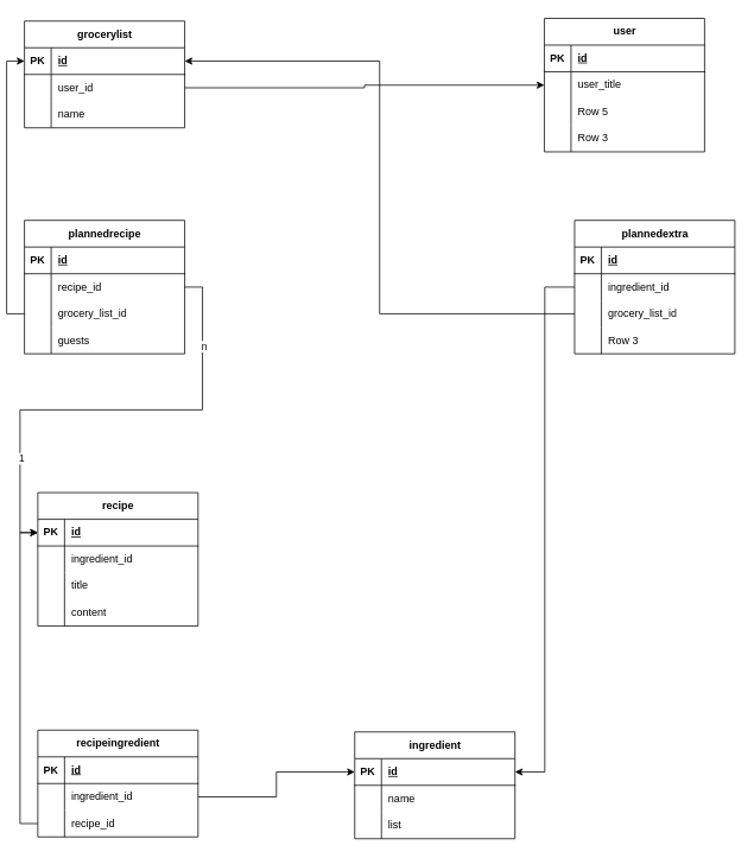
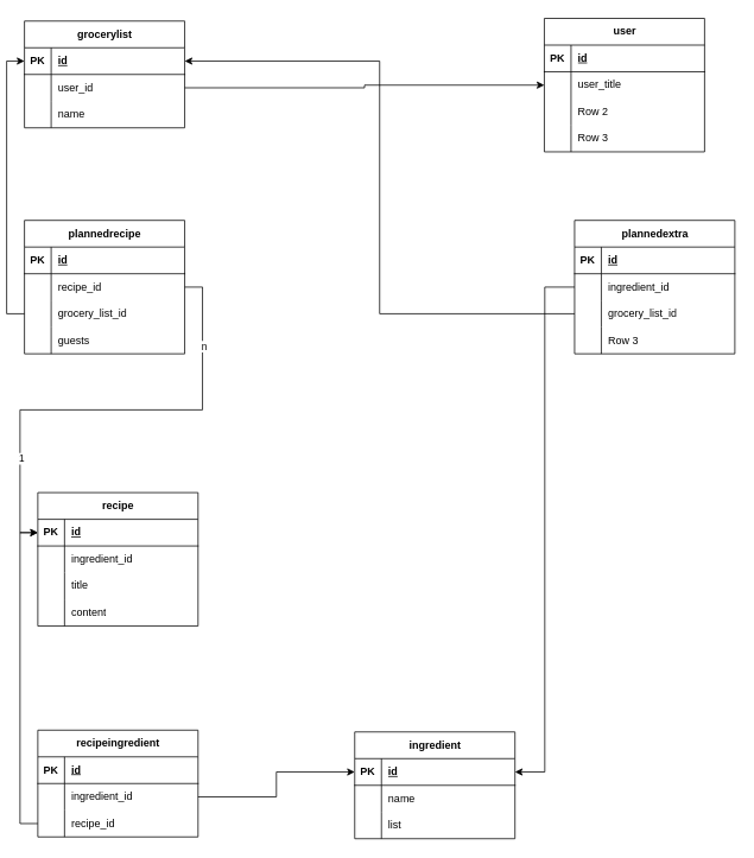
- <mxCell id="88" value="Row 5" style="shape=partialRectangle;connectable=0;fillColor=none;top=0;left=0;bottom=0;right=0;align=left;spacingLeft=6;overflow=hidden;whiteSpace=wrap;html=1;" vertex="1" parent="86"><mxGeometry x="30" width="150" height="30" as="geometry"><mxRectangle width="150" height="30" as="alternateBounds" /></mxGeometry></mxCell>
+ <mxCell id="88" value="Row 2" style="shape=partialRectangle;connectable=0;fillColor=none;top=0;left=0;bottom=0;right=0;align=left;spacingLeft=6;overflow=hidden;whiteSpace=wrap;html=1;" vertex="1" parent="86"><mxGeometry x="30" width="150" height="30" as="geometry"><mxRectangle width="150" height="30" as="alternateBounds" /></mxGeometry></mxCell>
